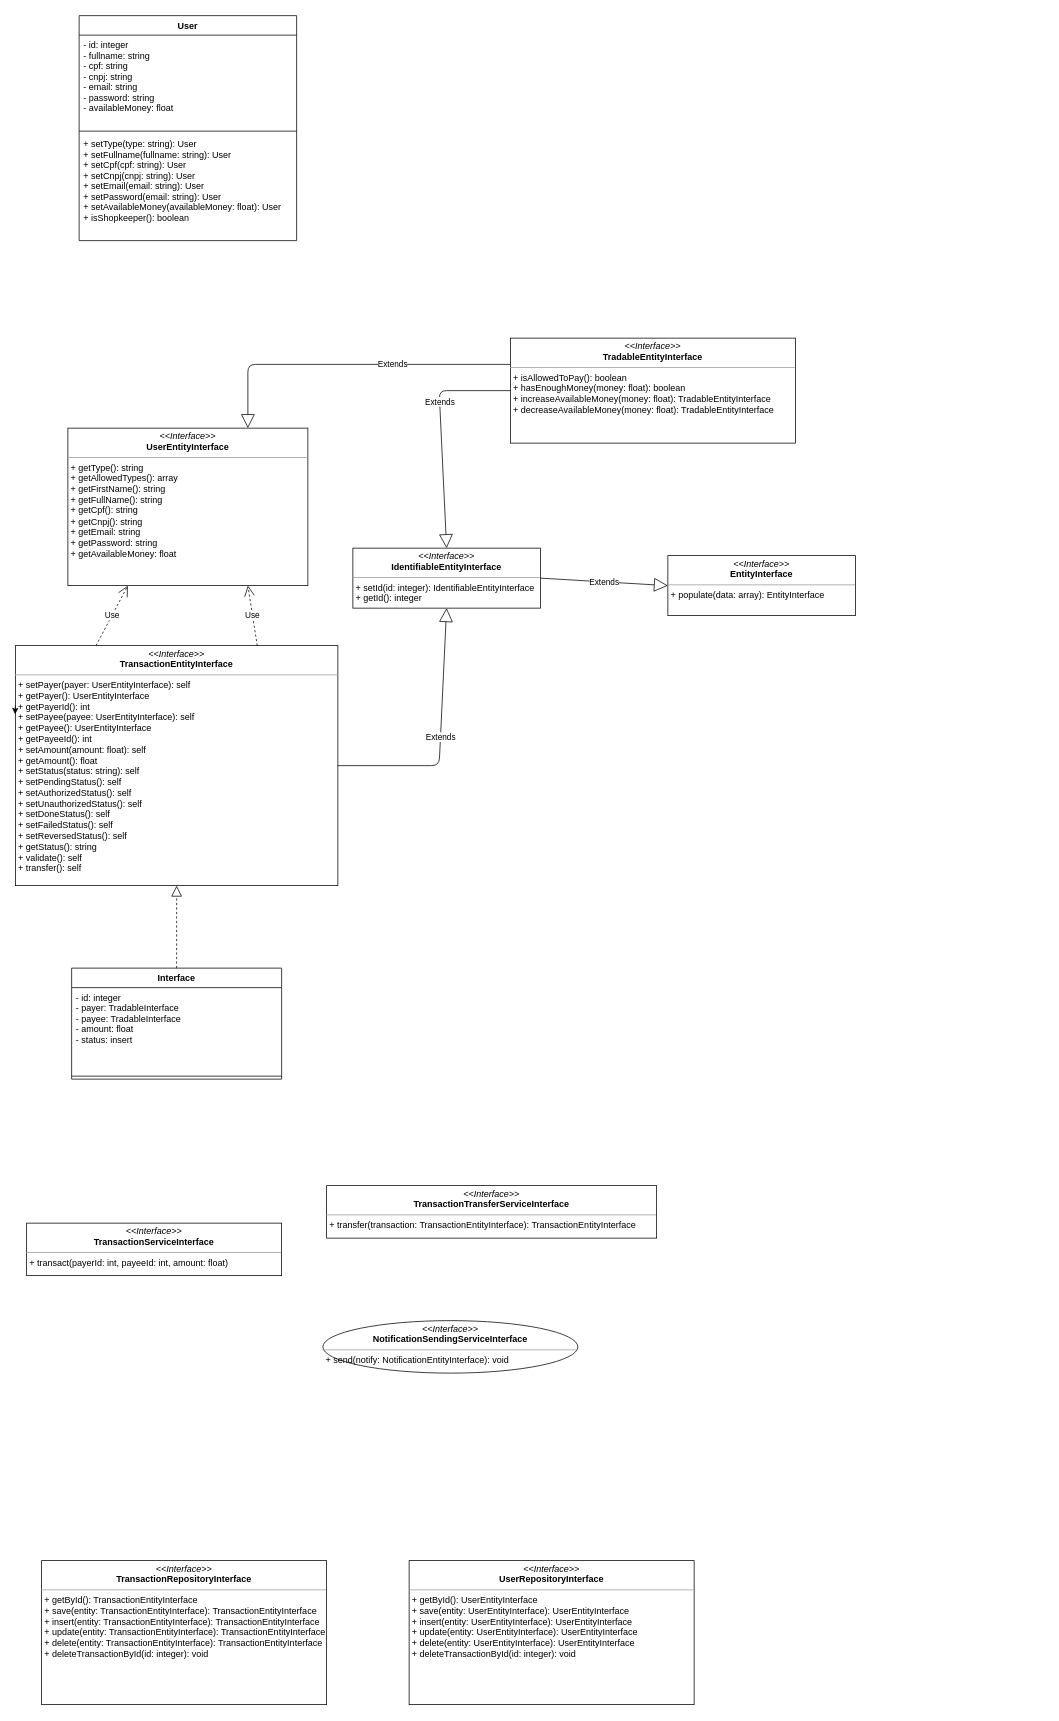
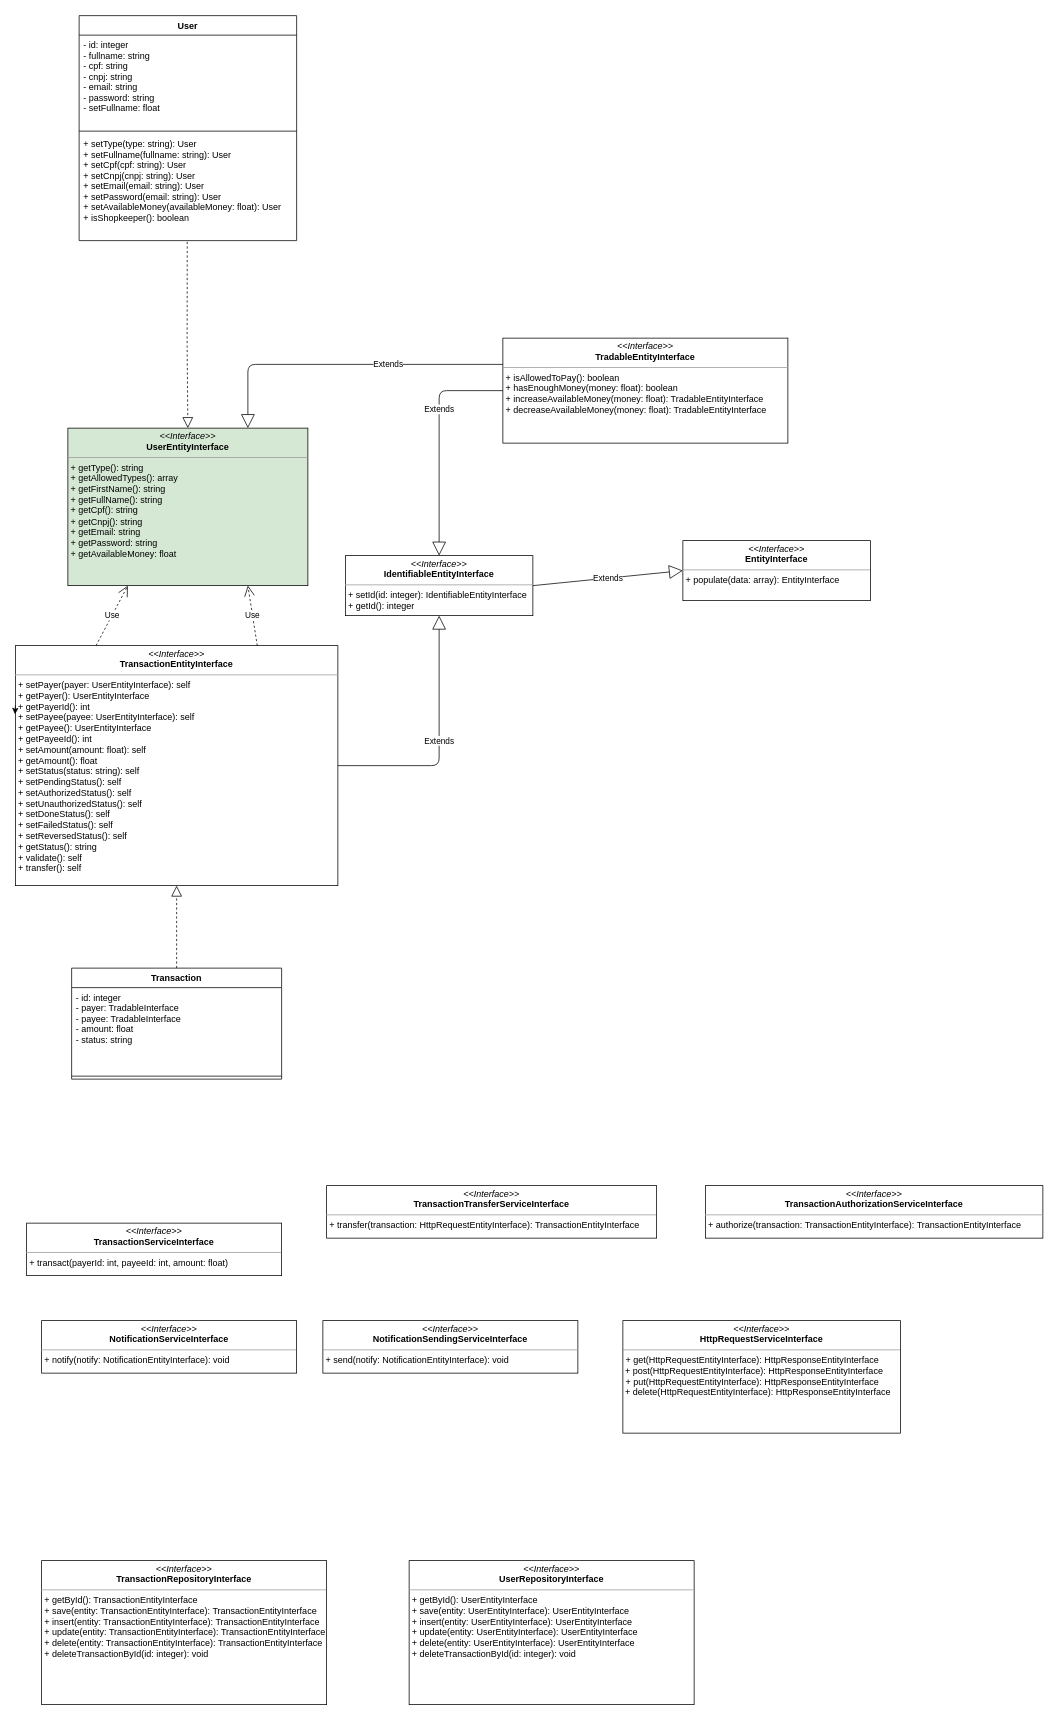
- <mxCell id="3" value="- id: integer&#10;- fullname: string&#10;- cpf: string&#10;- cnpj: string&#10;- email: string&#10;- password: string&#10;- availableMoney: float" style="text;strokeColor=none;fillColor=none;align=left;verticalAlign=top;spacingLeft=4;spacingRight=4;overflow=hidden;rotatable=0;points=[[0,0.5],[1,0.5]];portConstraint=eastwest;" parent="2" vertex="1"><mxGeometry y="26" width="290" height="124" as="geometry" /></mxCell>
+ <mxCell id="3" value="- id: integer&#10;- fullname: string&#10;- cpf: string&#10;- cnpj: string&#10;- email: string&#10;- password: string&#10;- setFullname: float" style="text;strokeColor=none;fillColor=none;align=left;verticalAlign=top;spacingLeft=4;spacingRight=4;overflow=hidden;rotatable=0;points=[[0,0.5],[1,0.5]];portConstraint=eastwest;" parent="2" vertex="1"><mxGeometry y="26" width="290" height="124" as="geometry" /></mxCell>
+ <mxCell id="10" value="" style="endArrow=block;dashed=1;endFill=0;endSize=12;html=1;entryX=0.5;entryY=0;entryDx=0;entryDy=0;exitX=0.497;exitY=1.012;exitDx=0;exitDy=0;exitPerimeter=0;" parent="1" source="5" target="26" edge="1"><mxGeometry width="160" relative="1" as="geometry"><mxPoint x="240" y="400" as="sourcePoint" /><mxPoint x="255" y="570" as="targetPoint" /><Array as="points"><mxPoint x="249" y="460" /></Array></mxGeometry></mxCell>
- <mxCell id="9" value="&lt;p style=&quot;margin: 0px ; margin-top: 4px ; text-align: center&quot;&gt;&lt;i&gt;&amp;lt;&amp;lt;Interface&amp;gt;&amp;gt;&lt;/i&gt;&lt;br&gt;&lt;b&gt;TradableEntityInterface&lt;/b&gt;&lt;/p&gt;&lt;hr size=&quot;1&quot;&gt;&lt;p style=&quot;margin: 0px ; margin-left: 4px&quot;&gt;+ isAllowedToPay(): boolean&lt;br&gt;+ hasEnoughMoney(money: float): boolean&lt;/p&gt;&lt;p style=&quot;margin: 0px ; margin-left: 4px&quot;&gt;+ increaseAvailableMoney(money: float): TradableEntityInterface&lt;/p&gt;&lt;p style=&quot;margin: 0px ; margin-left: 4px&quot;&gt;+ decreaseAvailableMoney(money: float): TradableEntityInterface&lt;/p&gt;" style="verticalAlign=top;align=left;overflow=fill;fontSize=12;fontFamily=Helvetica;html=1;" parent="1" vertex="1"><mxGeometry x="680" y="450" width="380" height="140" as="geometry" /></mxCell>
+ <mxCell id="9" value="&lt;p style=&quot;margin: 0px ; margin-top: 4px ; text-align: center&quot;&gt;&lt;i&gt;&amp;lt;&amp;lt;Interface&amp;gt;&amp;gt;&lt;/i&gt;&lt;br&gt;&lt;b&gt;TradableEntityInterface&lt;/b&gt;&lt;/p&gt;&lt;hr size=&quot;1&quot;&gt;&lt;p style=&quot;margin: 0px ; margin-left: 4px&quot;&gt;+ isAllowedToPay(): boolean&lt;br&gt;+ hasEnoughMoney(money: float): boolean&lt;/p&gt;&lt;p style=&quot;margin: 0px ; margin-left: 4px&quot;&gt;+ increaseAvailableMoney(money: float): TradableEntityInterface&lt;/p&gt;&lt;p style=&quot;margin: 0px ; margin-left: 4px&quot;&gt;+ decreaseAvailableMoney(money: float): TradableEntityInterface&lt;/p&gt;" style="verticalAlign=top;align=left;overflow=fill;fontSize=12;fontFamily=Helvetica;html=1;" parent="1" vertex="1"><mxGeometry x="670" y="450" width="380" height="140" as="geometry" /></mxCell>
- <mxCell id="26" value="&lt;p style=&quot;margin: 0px ; margin-top: 4px ; text-align: center&quot;&gt;&lt;i&gt;&amp;lt;&amp;lt;Interface&amp;gt;&amp;gt;&lt;/i&gt;&lt;br&gt;&lt;b&gt;UserEntityInterface&lt;/b&gt;&lt;/p&gt;&lt;hr size=&quot;1&quot;&gt;&lt;p style=&quot;margin: 0px ; margin-left: 4px&quot;&gt;+ getType(): string&lt;br&gt;+ getAllowedTypes(): array&lt;/p&gt;&lt;p style=&quot;margin: 0px ; margin-left: 4px&quot;&gt;+ getFirstName(): string&lt;/p&gt;&lt;p style=&quot;margin: 0px ; margin-left: 4px&quot;&gt;+ getFullName(): string&lt;/p&gt;&lt;p style=&quot;margin: 0px ; margin-left: 4px&quot;&gt;+ getCpf(): string&lt;/p&gt;&lt;p style=&quot;margin: 0px ; margin-left: 4px&quot;&gt;+ getCnpj(): string&lt;/p&gt;&lt;p style=&quot;margin: 0px ; margin-left: 4px&quot;&gt;+ getEmail: string&lt;/p&gt;&lt;p style=&quot;margin: 0px ; margin-left: 4px&quot;&gt;+ getPassword: string&lt;/p&gt;&lt;p style=&quot;margin: 0px ; margin-left: 4px&quot;&gt;+ getAvailableMoney: float&lt;/p&gt;" style="verticalAlign=top;align=left;overflow=fill;fontSize=12;fontFamily=Helvetica;html=1;" vertex="1" parent="1"><mxGeometry x="90" y="570" width="320" height="210" as="geometry" /></mxCell>
+ <mxCell id="26" value="&lt;p style=&quot;margin: 0px ; margin-top: 4px ; text-align: center&quot;&gt;&lt;i&gt;&amp;lt;&amp;lt;Interface&amp;gt;&amp;gt;&lt;/i&gt;&lt;br&gt;&lt;b&gt;UserEntityInterface&lt;/b&gt;&lt;/p&gt;&lt;hr size=&quot;1&quot;&gt;&lt;p style=&quot;margin: 0px ; margin-left: 4px&quot;&gt;+ getType(): string&lt;br&gt;+ getAllowedTypes(): array&lt;/p&gt;&lt;p style=&quot;margin: 0px ; margin-left: 4px&quot;&gt;+ getFirstName(): string&lt;/p&gt;&lt;p style=&quot;margin: 0px ; margin-left: 4px&quot;&gt;+ getFullName(): string&lt;/p&gt;&lt;p style=&quot;margin: 0px ; margin-left: 4px&quot;&gt;+ getCpf(): string&lt;/p&gt;&lt;p style=&quot;margin: 0px ; margin-left: 4px&quot;&gt;+ getCnpj(): string&lt;/p&gt;&lt;p style=&quot;margin: 0px ; margin-left: 4px&quot;&gt;+ getEmail: string&lt;/p&gt;&lt;p style=&quot;margin: 0px ; margin-left: 4px&quot;&gt;+ getPassword: string&lt;/p&gt;&lt;p style=&quot;margin: 0px ; margin-left: 4px&quot;&gt;+ getAvailableMoney: float&lt;/p&gt;" style="verticalAlign=top;align=left;overflow=fill;fontSize=12;fontFamily=Helvetica;html=1;fillColor=#d5e8d4;" vertex="1" parent="1"><mxGeometry x="90" y="570" width="320" height="210" as="geometry" /></mxCell>
- <mxCell id="17" value="&lt;p style=&quot;margin: 0px ; margin-top: 4px ; text-align: center&quot;&gt;&lt;i&gt;&amp;lt;&amp;lt;Interface&amp;gt;&amp;gt;&lt;/i&gt;&lt;br&gt;&lt;b&gt;IdentifiableEntityInterface&lt;/b&gt;&lt;/p&gt;&lt;hr size=&quot;1&quot;&gt;&lt;p style=&quot;margin: 0px ; margin-left: 4px&quot;&gt;+ setId(id: integer): IdentifiableEntityInterface&lt;br&gt;&lt;/p&gt;&lt;p style=&quot;margin: 0px ; margin-left: 4px&quot;&gt;+ getId(): integer&lt;/p&gt;" style="verticalAlign=top;align=left;overflow=fill;fontSize=12;fontFamily=Helvetica;html=1;" parent="1" vertex="1"><mxGeometry x="470" y="730" width="250" height="80" as="geometry" /></mxCell>
+ <mxCell id="17" value="&lt;p style=&quot;margin: 0px ; margin-top: 4px ; text-align: center&quot;&gt;&lt;i&gt;&amp;lt;&amp;lt;Interface&amp;gt;&amp;gt;&lt;/i&gt;&lt;br&gt;&lt;b&gt;IdentifiableEntityInterface&lt;/b&gt;&lt;/p&gt;&lt;hr size=&quot;1&quot;&gt;&lt;p style=&quot;margin: 0px ; margin-left: 4px&quot;&gt;+ setId(id: integer): IdentifiableEntityInterface&lt;br&gt;&lt;/p&gt;&lt;p style=&quot;margin: 0px ; margin-left: 4px&quot;&gt;+ getId(): integer&lt;/p&gt;" style="verticalAlign=top;align=left;overflow=fill;fontSize=12;fontFamily=Helvetica;html=1;" parent="1" vertex="1"><mxGeometry x="460" y="740" width="250" height="80" as="geometry" /></mxCell>
- <mxCell id="14" value="&lt;p style=&quot;margin: 0px ; margin-top: 4px ; text-align: center&quot;&gt;&lt;i&gt;&amp;lt;&amp;lt;Interface&amp;gt;&amp;gt;&lt;/i&gt;&lt;br&gt;&lt;b&gt;EntityInterface&lt;/b&gt;&lt;/p&gt;&lt;hr size=&quot;1&quot;&gt;&lt;p style=&quot;margin: 0px ; margin-left: 4px&quot;&gt;+ populate(data: array): EntityInterface&lt;br&gt;&lt;/p&gt;" style="verticalAlign=top;align=left;overflow=fill;fontSize=12;fontFamily=Helvetica;html=1;" parent="1" vertex="1"><mxGeometry x="890" y="740" width="250" height="80" as="geometry" /></mxCell>
+ <mxCell id="14" value="&lt;p style=&quot;margin: 0px ; margin-top: 4px ; text-align: center&quot;&gt;&lt;i&gt;&amp;lt;&amp;lt;Interface&amp;gt;&amp;gt;&lt;/i&gt;&lt;br&gt;&lt;b&gt;EntityInterface&lt;/b&gt;&lt;/p&gt;&lt;hr size=&quot;1&quot;&gt;&lt;p style=&quot;margin: 0px ; margin-left: 4px&quot;&gt;+ populate(data: array): EntityInterface&lt;br&gt;&lt;/p&gt;" style="verticalAlign=top;align=left;overflow=fill;fontSize=12;fontFamily=Helvetica;html=1;" parent="1" vertex="1"><mxGeometry x="910" y="720" width="250" height="80" as="geometry" /></mxCell>
- <mxCell id="6" value="Interface" style="swimlane;fontStyle=1;align=center;verticalAlign=top;childLayout=stackLayout;horizontal=1;startSize=26;horizontalStack=0;resizeParent=1;resizeParentMax=0;resizeLast=0;collapsible=1;marginBottom=0;" parent="1" vertex="1"><mxGeometry x="95" y="1290" width="280" height="148" as="geometry" /></mxCell>
+ <mxCell id="6" value="Transaction" style="swimlane;fontStyle=1;align=center;verticalAlign=top;childLayout=stackLayout;horizontal=1;startSize=26;horizontalStack=0;resizeParent=1;resizeParentMax=0;resizeLast=0;collapsible=1;marginBottom=0;" parent="1" vertex="1"><mxGeometry x="95" y="1290" width="280" height="148" as="geometry" /></mxCell>
- <mxCell id="7" value="- id: integer&#10;- payer: TradableInterface&#10;- payee: TradableInterface&#10;- amount: float&#10;- status: insert" style="text;strokeColor=none;fillColor=none;align=left;verticalAlign=top;spacingLeft=4;spacingRight=4;overflow=hidden;rotatable=0;points=[[0,0.5],[1,0.5]];portConstraint=eastwest;" parent="6" vertex="1"><mxGeometry y="26" width="280" height="114" as="geometry" /></mxCell>
+ <mxCell id="7" value="- id: integer&#10;- payer: TradableInterface&#10;- payee: TradableInterface&#10;- amount: float&#10;- status: string" style="text;strokeColor=none;fillColor=none;align=left;verticalAlign=top;spacingLeft=4;spacingRight=4;overflow=hidden;rotatable=0;points=[[0,0.5],[1,0.5]];portConstraint=eastwest;" parent="6" vertex="1"><mxGeometry y="26" width="280" height="114" as="geometry" /></mxCell>
- <mxCell id="29" value="&lt;p style=&quot;margin: 0px ; margin-top: 4px ; text-align: center&quot;&gt;&lt;i&gt;&amp;lt;&amp;lt;Interface&amp;gt;&amp;gt;&lt;/i&gt;&lt;br&gt;&lt;b&gt;TransactionTransferServiceInterface&lt;/b&gt;&lt;/p&gt;&lt;hr size=&quot;1&quot;&gt;&lt;p style=&quot;margin: 0px ; margin-left: 4px&quot;&gt;+ transfer(transaction: TransactionEntityInterface): TransactionEntityInterface&lt;/p&gt;" style="verticalAlign=top;align=left;overflow=fill;fontSize=12;fontFamily=Helvetica;html=1;" vertex="1" parent="1"><mxGeometry x="435" y="1580" width="440" height="70" as="geometry" /></mxCell>
+ <mxCell id="29" value="&lt;p style=&quot;margin: 0px ; margin-top: 4px ; text-align: center&quot;&gt;&lt;i&gt;&amp;lt;&amp;lt;Interface&amp;gt;&amp;gt;&lt;/i&gt;&lt;br&gt;&lt;b&gt;TransactionTransferServiceInterface&lt;/b&gt;&lt;/p&gt;&lt;hr size=&quot;1&quot;&gt;&lt;p style=&quot;margin: 0px ; margin-left: 4px&quot;&gt;+ transfer(transaction: HttpRequestEntityInterface): TransactionEntityInterface&lt;/p&gt;" style="verticalAlign=top;align=left;overflow=fill;fontSize=12;fontFamily=Helvetica;html=1;" vertex="1" parent="1"><mxGeometry x="435" y="1580" width="440" height="70" as="geometry" /></mxCell>
+ <mxCell id="22" value="&lt;p style=&quot;margin: 0px ; margin-top: 4px ; text-align: center&quot;&gt;&lt;i&gt;&amp;lt;&amp;lt;Interface&amp;gt;&amp;gt;&lt;/i&gt;&lt;br&gt;&lt;b&gt;TransactionAuthorizationServiceInterface&lt;/b&gt;&lt;/p&gt;&lt;hr size=&quot;1&quot;&gt;&lt;p style=&quot;margin: 0px ; margin-left: 4px&quot;&gt;+ authorize(transaction: TransactionEntityInterface): TransactionEntityInterface&lt;/p&gt;" style="verticalAlign=top;align=left;overflow=fill;fontSize=12;fontFamily=Helvetica;html=1;" parent="1" vertex="1"><mxGeometry x="940" y="1580" width="450" height="70" as="geometry" /></mxCell>
+ <mxCell id="28" value="&lt;p style=&quot;margin: 0px ; margin-top: 4px ; text-align: center&quot;&gt;&lt;i&gt;&amp;lt;&amp;lt;Interface&amp;gt;&amp;gt;&lt;/i&gt;&lt;br&gt;&lt;b&gt;NotificationServiceInterface&lt;/b&gt;&lt;/p&gt;&lt;hr size=&quot;1&quot;&gt;&lt;p style=&quot;margin: 0px ; margin-left: 4px&quot;&gt;+ notify(notify: NotificationEntityInterface): void&lt;/p&gt;" style="verticalAlign=top;align=left;overflow=fill;fontSize=12;fontFamily=Helvetica;html=1;" vertex="1" parent="1"><mxGeometry x="55" y="1760" width="340" height="70" as="geometry" /></mxCell>
- <mxCell id="30" value="&lt;p style=&quot;margin: 0px ; margin-top: 4px ; text-align: center&quot;&gt;&lt;i&gt;&amp;lt;&amp;lt;Interface&amp;gt;&amp;gt;&lt;/i&gt;&lt;br&gt;&lt;b&gt;NotificationSendingServiceInterface&lt;/b&gt;&lt;/p&gt;&lt;hr size=&quot;1&quot;&gt;&lt;p style=&quot;margin: 0px ; margin-left: 4px&quot;&gt;+ send(notify: NotificationEntityInterface): void&lt;/p&gt;" style="ellipse;verticalAlign=top;align=left;overflow=fill;fontSize=12;fontFamily=Helvetica;html=1;" vertex="1" parent="1"><mxGeometry x="430" y="1760" width="340" height="70" as="geometry" /></mxCell>
+ <mxCell id="30" value="&lt;p style=&quot;margin: 0px ; margin-top: 4px ; text-align: center&quot;&gt;&lt;i&gt;&amp;lt;&amp;lt;Interface&amp;gt;&amp;gt;&lt;/i&gt;&lt;br&gt;&lt;b&gt;NotificationSendingServiceInterface&lt;/b&gt;&lt;/p&gt;&lt;hr size=&quot;1&quot;&gt;&lt;p style=&quot;margin: 0px ; margin-left: 4px&quot;&gt;+ send(notify: NotificationEntityInterface): void&lt;/p&gt;" style="verticalAlign=top;align=left;overflow=fill;fontSize=12;fontFamily=Helvetica;html=1;" vertex="1" parent="1"><mxGeometry x="430" y="1760" width="340" height="70" as="geometry" /></mxCell>
+ <mxCell id="23" value="&lt;p style=&quot;margin: 0px ; margin-top: 4px ; text-align: center&quot;&gt;&lt;i&gt;&amp;lt;&amp;lt;Interface&amp;gt;&amp;gt;&lt;/i&gt;&lt;br&gt;&lt;b&gt;HttpRequestServiceInterface&lt;/b&gt;&lt;/p&gt;&lt;hr size=&quot;1&quot;&gt;&lt;p style=&quot;margin: 0px ; margin-left: 4px&quot;&gt;+ get(HttpRequestEntityInterface): HttpResponseEntityInterface&lt;/p&gt;&amp;nbsp;+ post(HttpRequestEntityInterface): HttpResponseEntityInterface&lt;p style=&quot;margin: 0px ; margin-left: 4px&quot;&gt;+ put(HttpRequestEntityInterface): HttpResponseEntityInterface&lt;span&gt;&amp;nbsp;&lt;/span&gt;&lt;/p&gt;&amp;nbsp;+ delete(HttpRequestEntityInterface): HttpResponseEntityInterface" style="verticalAlign=top;align=left;overflow=fill;fontSize=12;fontFamily=Helvetica;html=1;" parent="1" vertex="1"><mxGeometry x="830" y="1760" width="370" height="150" as="geometry" /></mxCell>
